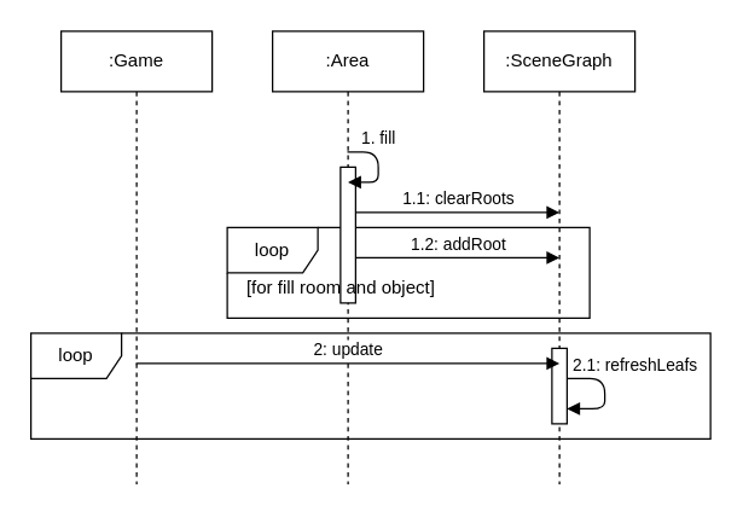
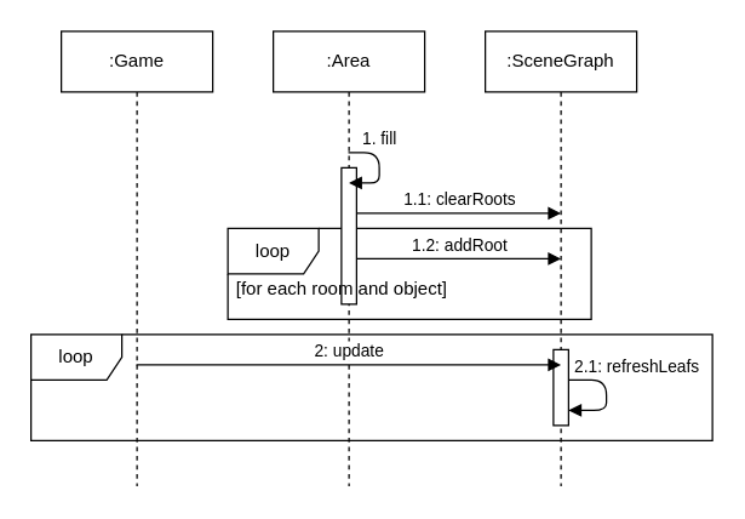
- <mxCell id="12" value="[for fill room and object]" style="text;html=1;align=center;verticalAlign=middle;resizable=0;points=[];autosize=1;strokeColor=none;" vertex="1" parent="1"><mxGeometry x="150" y="180" width="150" height="20" as="geometry" /></mxCell>
+ <mxCell id="12" value="[for each room and object]" style="text;html=1;align=center;verticalAlign=middle;resizable=0;points=[];autosize=1;strokeColor=none;" vertex="1" parent="1"><mxGeometry x="150" y="180" width="150" height="20" as="geometry" /></mxCell>
